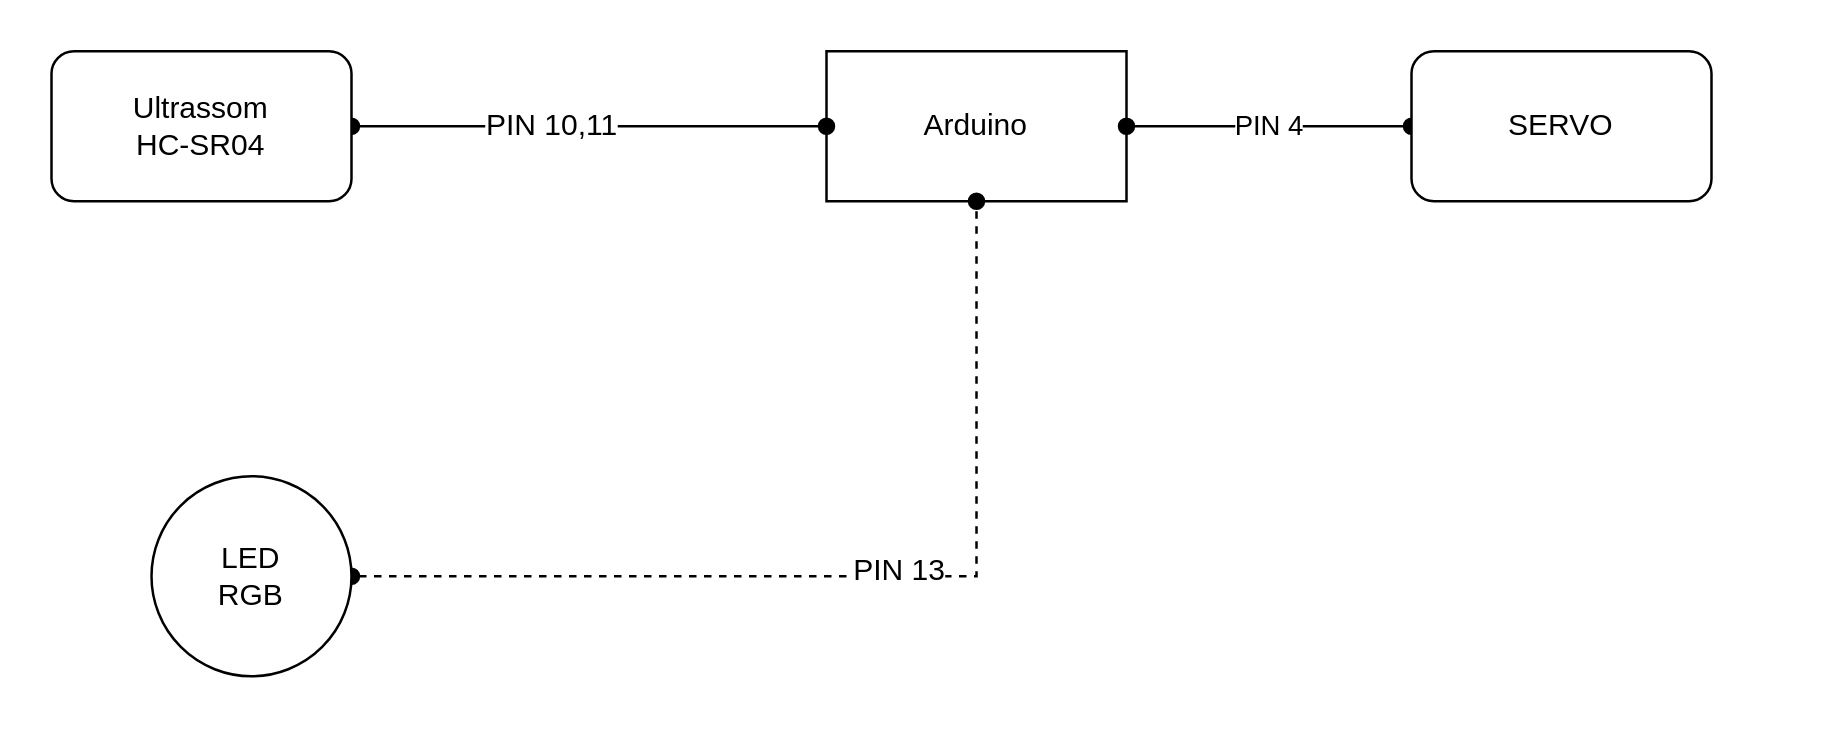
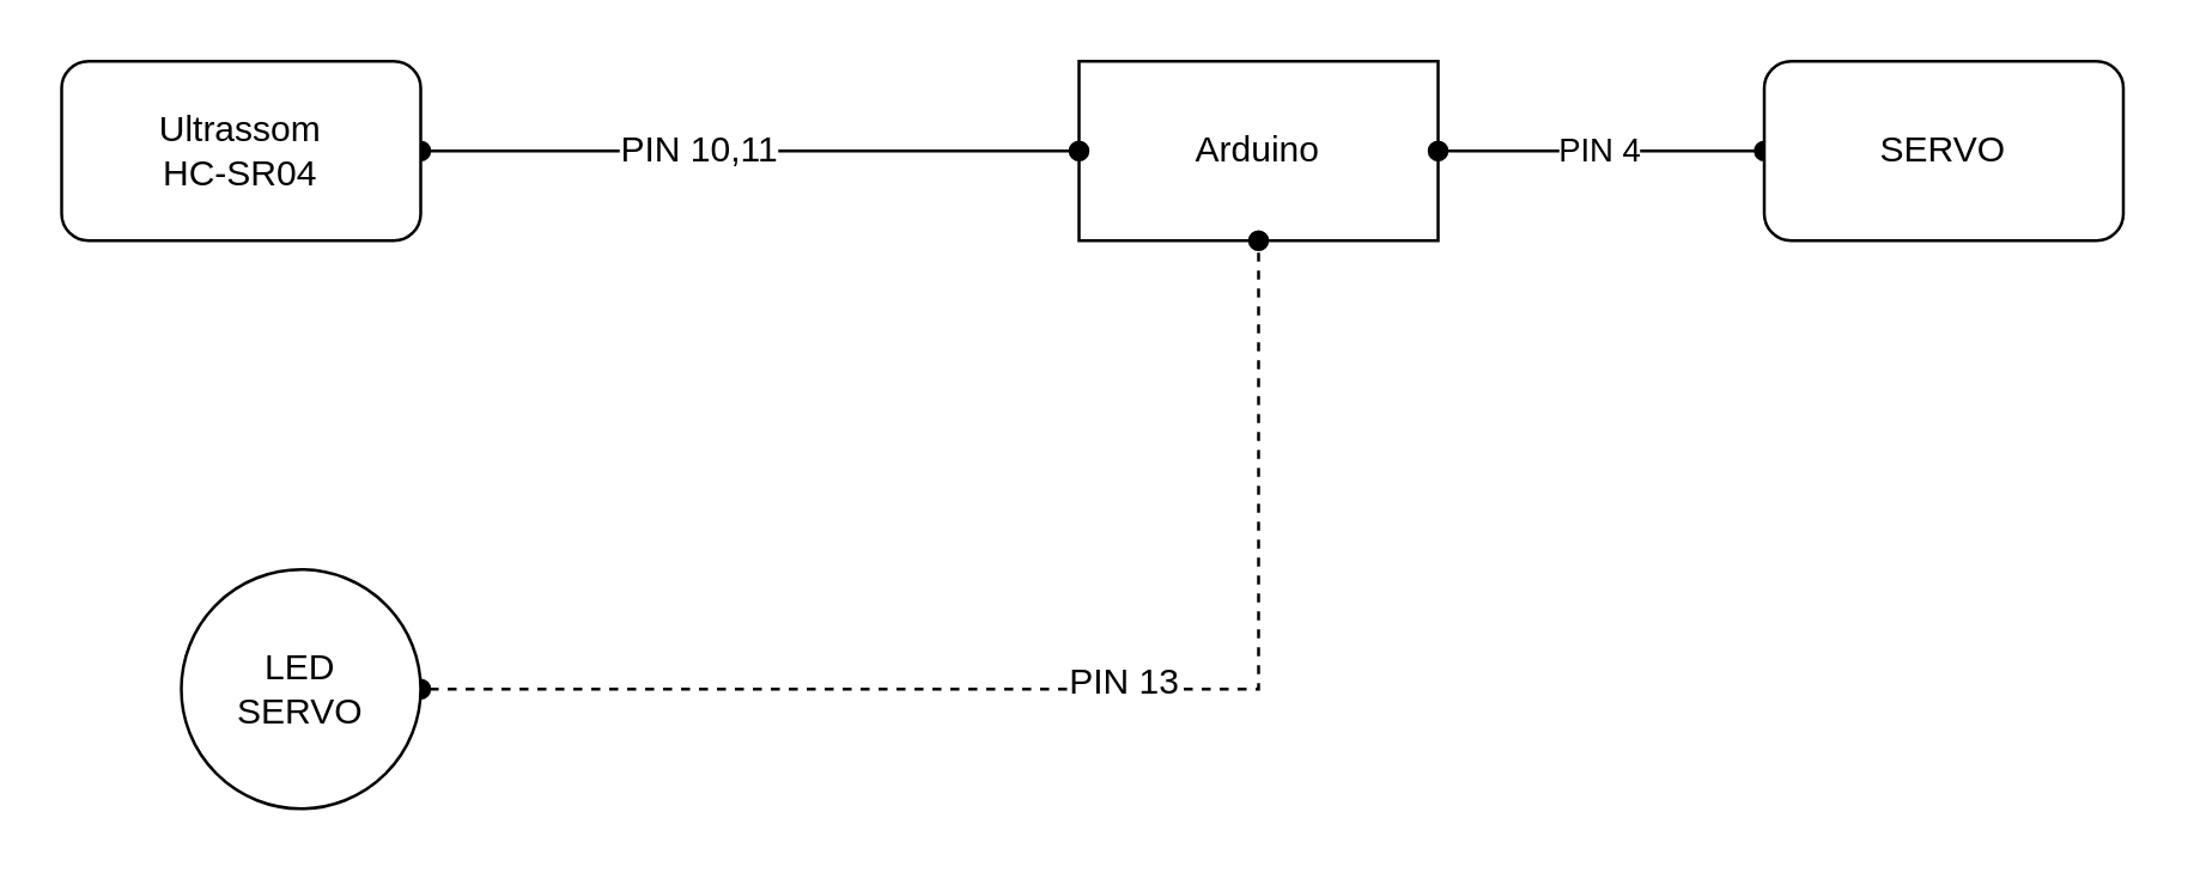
- <mxCell id="2" value="Arduino" style="rounded=0;whiteSpace=wrap;html=1;" vertex="1" parent="1"><mxGeometry x="330" y="20" width="120" height="60" as="geometry" /></mxCell>
+ <mxCell id="2" value="Arduino" style="rounded=0;whiteSpace=wrap;html=1;" vertex="1" parent="1"><mxGeometry x="360" y="20" width="120" height="60" as="geometry" /></mxCell>
- <mxCell id="10" value="SERVO" style="rounded=1;whiteSpace=wrap;html=1;" vertex="1" parent="1"><mxGeometry x="564" y="20" width="120" height="60" as="geometry" /></mxCell>
+ <mxCell id="10" value="SERVO" style="rounded=1;whiteSpace=wrap;html=1;" vertex="1" parent="1"><mxGeometry x="589" y="20" width="120" height="60" as="geometry" /></mxCell>
- <mxCell id="8" value="LED&lt;br&gt;RGB" style="ellipse;whiteSpace=wrap;html=1;aspect=fixed;" vertex="1" parent="1"><mxGeometry x="60" y="190" width="80" height="80" as="geometry" /></mxCell>
+ <mxCell id="8" value="LED&lt;br&gt;SERVO" style="ellipse;whiteSpace=wrap;html=1;aspect=fixed;" vertex="1" parent="1"><mxGeometry x="60" y="190" width="80" height="80" as="geometry" /></mxCell>
